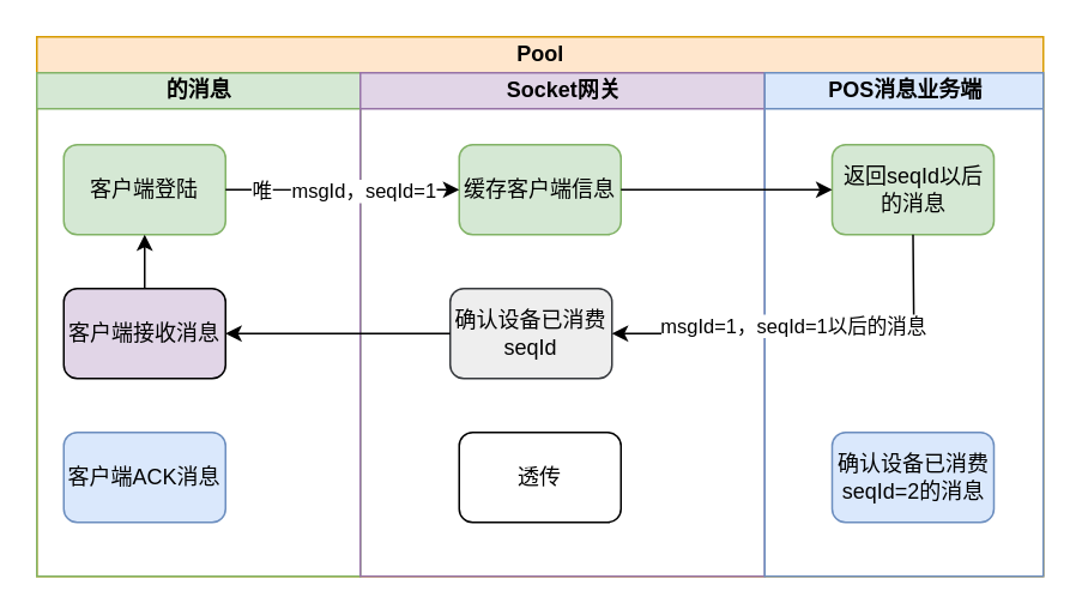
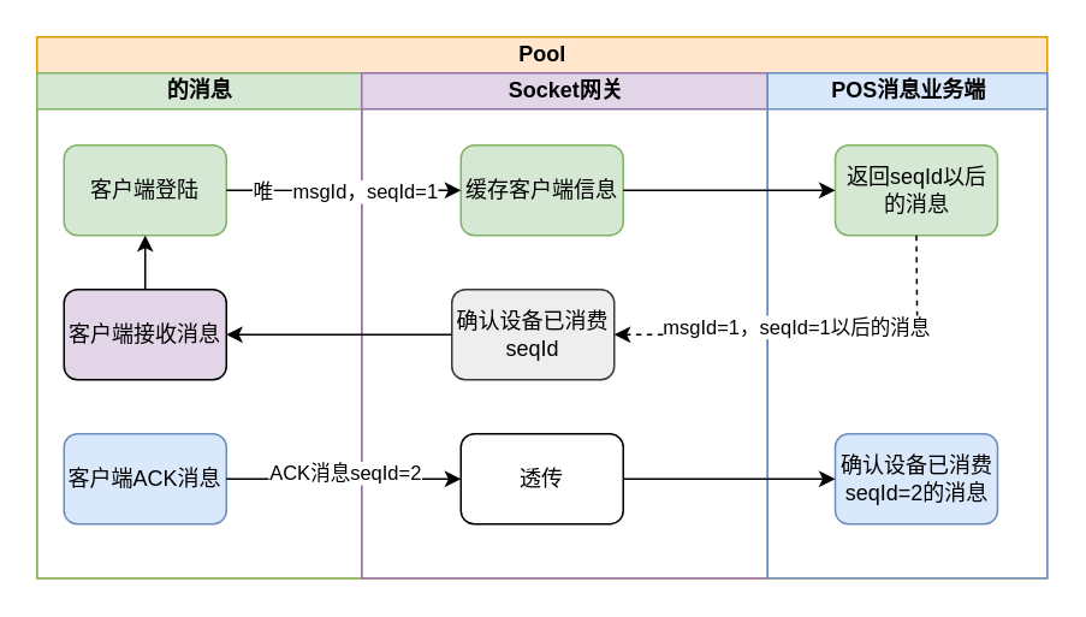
- <mxCell id="22" value="" style="endArrow=classic;html=1;exitX=0.5;exitY=1;exitDx=0;exitDy=0;entryX=1;entryY=0.5;entryDx=0;entryDy=0;" edge="1" parent="2" source="13" target="10"><mxGeometry width="50" height="50" relative="1" as="geometry"><mxPoint x="407.5" y="220" as="sourcePoint" /><mxPoint x="487.5" y="140" as="targetPoint" /><Array as="points"><mxPoint x="488" y="165" /></Array></mxGeometry></mxCell>
+ <mxCell id="22" value="" style="endArrow=classic;html=1;exitX=0.5;exitY=1;exitDx=0;exitDy=0;entryX=1;entryY=0.5;entryDx=0;entryDy=0;dashed=1;" edge="1" parent="2" source="13" target="10"><mxGeometry width="50" height="50" relative="1" as="geometry"><mxPoint x="407.5" y="220" as="sourcePoint" /><mxPoint x="487.5" y="140" as="targetPoint" /><Array as="points"><mxPoint x="488" y="165" /></Array></mxGeometry></mxCell>
+ <mxCell id="19" value="" style="endArrow=classic;html=1;entryX=0;entryY=0.5;entryDx=0;entryDy=0;exitX=1;exitY=0.5;exitDx=0;exitDy=0;" edge="1" parent="2" source="7" target="11"><mxGeometry width="50" height="50" relative="1" as="geometry"><mxPoint x="-90" y="340" as="sourcePoint" /><mxPoint x="-40" y="290" as="targetPoint" /></mxGeometry></mxCell>
+ <mxCell id="20" value="ACK消息seqId=2" style="edgeLabel;html=1;align=center;verticalAlign=middle;resizable=0;points=[];" vertex="1" connectable="0" parent="19"><mxGeometry x="-0.378" y="4" relative="1" as="geometry"><mxPoint x="25" as="offset" /></mxGeometry></mxCell>
+ <mxCell id="21" value="" style="endArrow=classic;html=1;entryX=0;entryY=0.5;entryDx=0;entryDy=0;exitX=1;exitY=0.5;exitDx=0;exitDy=0;" edge="1" parent="2" source="11" target="14"><mxGeometry width="50" height="50" relative="1" as="geometry"><mxPoint x="-80" y="330" as="sourcePoint" /><mxPoint x="-30" y="280" as="targetPoint" /></mxGeometry></mxCell>
